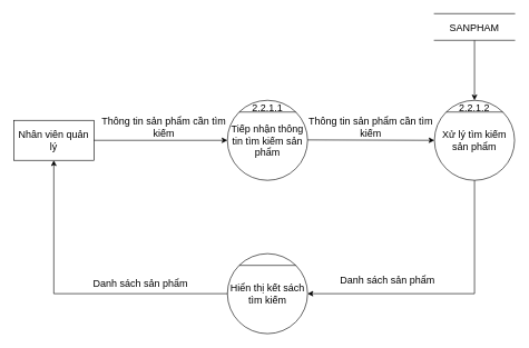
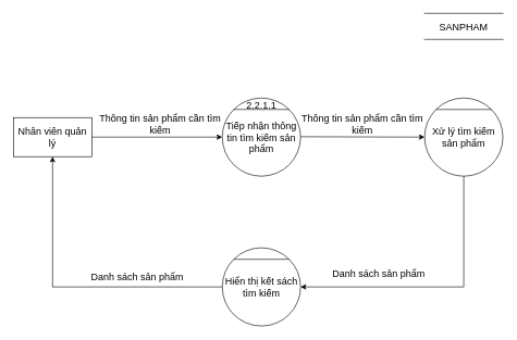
- <mxCell id="16" value="" style="endArrow=classic;html=1;rounded=0;fontSize=15;exitX=0.5;exitY=1;exitDx=0;exitDy=0;entryX=0.5;entryY=0;entryDx=0;entryDy=0;" edge="1" parent="1" source="15" target="10"><mxGeometry width="50" height="50" relative="1" as="geometry"><mxPoint x="430" y="310" as="sourcePoint" /><mxPoint x="480" y="260" as="targetPoint" /></mxGeometry></mxCell>
- <mxCell id="10" value="2.2.1.2" style="text;html=1;strokeColor=none;fillColor=none;align=center;verticalAlign=middle;whiteSpace=wrap;rounded=0;fontSize=15;" vertex="1" parent="1"><mxGeometry x="690" y="150" width="40" height="20" as="geometry" /></mxCell>
